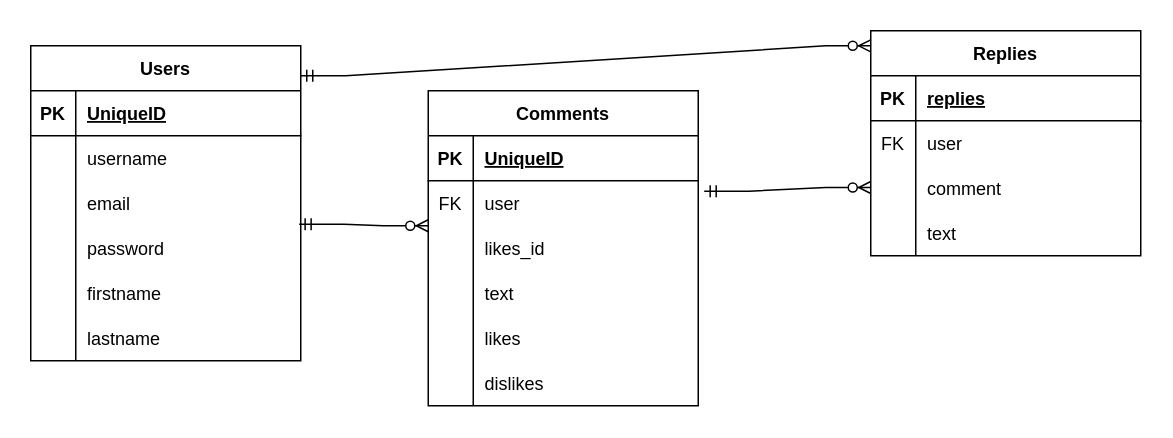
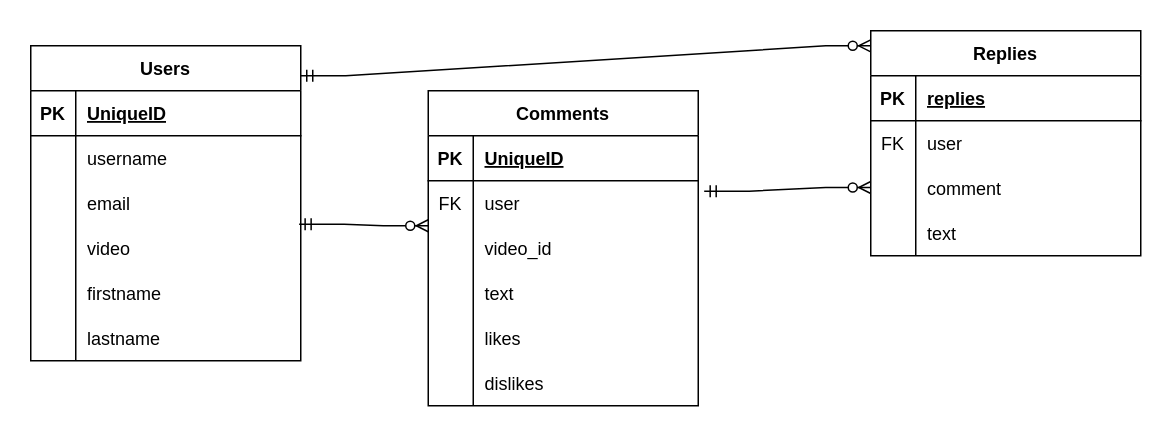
- <mxCell id="46" value="password" style="shape=partialRectangle;connectable=0;fillColor=none;top=0;left=0;bottom=0;right=0;align=left;spacingLeft=6;overflow=hidden;" vertex="1" parent="44"><mxGeometry x="30" width="150" height="30" as="geometry"><mxRectangle width="150" height="30" as="alternateBounds" /></mxGeometry></mxCell>
+ <mxCell id="46" value="video" style="shape=partialRectangle;connectable=0;fillColor=none;top=0;left=0;bottom=0;right=0;align=left;spacingLeft=6;overflow=hidden;" vertex="1" parent="44"><mxGeometry x="30" width="150" height="30" as="geometry"><mxRectangle width="150" height="30" as="alternateBounds" /></mxGeometry></mxCell>
- <mxCell id="11" value="likes_id" style="shape=partialRectangle;connectable=0;fillColor=none;top=0;left=0;bottom=0;right=0;align=left;spacingLeft=6;overflow=hidden;" vertex="1" parent="9"><mxGeometry x="30" width="150" height="30" as="geometry"><mxRectangle width="150" height="30" as="alternateBounds" /></mxGeometry></mxCell>
+ <mxCell id="11" value="video_id" style="shape=partialRectangle;connectable=0;fillColor=none;top=0;left=0;bottom=0;right=0;align=left;spacingLeft=6;overflow=hidden;" vertex="1" parent="9"><mxGeometry x="30" width="150" height="30" as="geometry"><mxRectangle width="150" height="30" as="alternateBounds" /></mxGeometry></mxCell>
